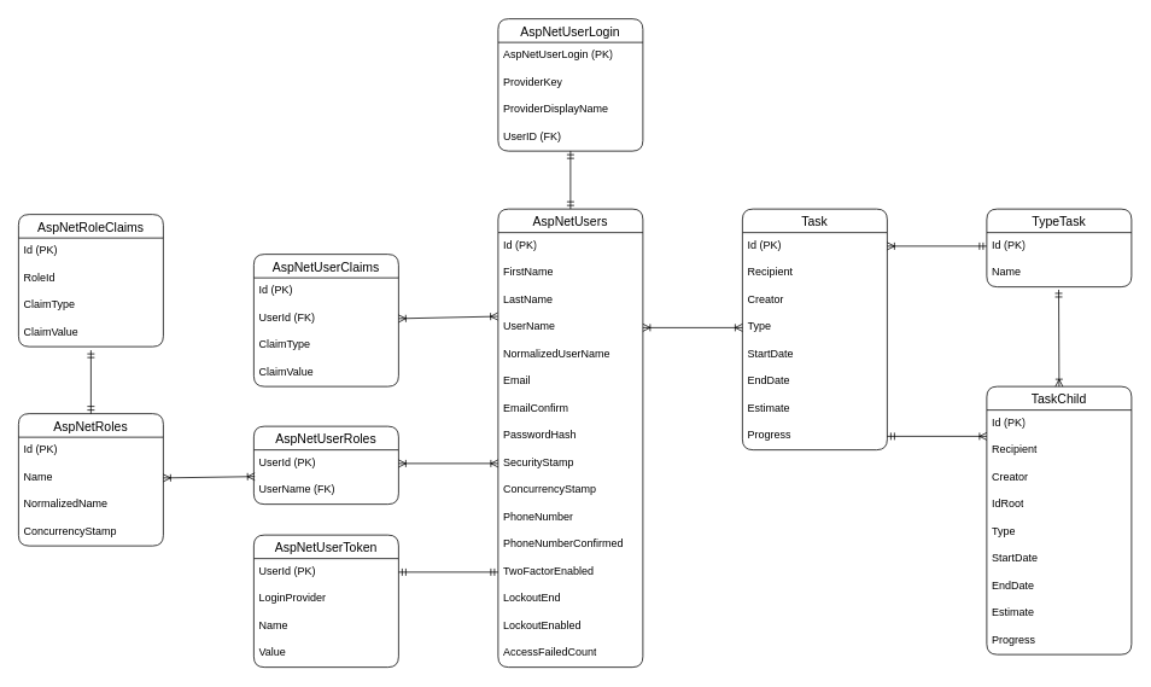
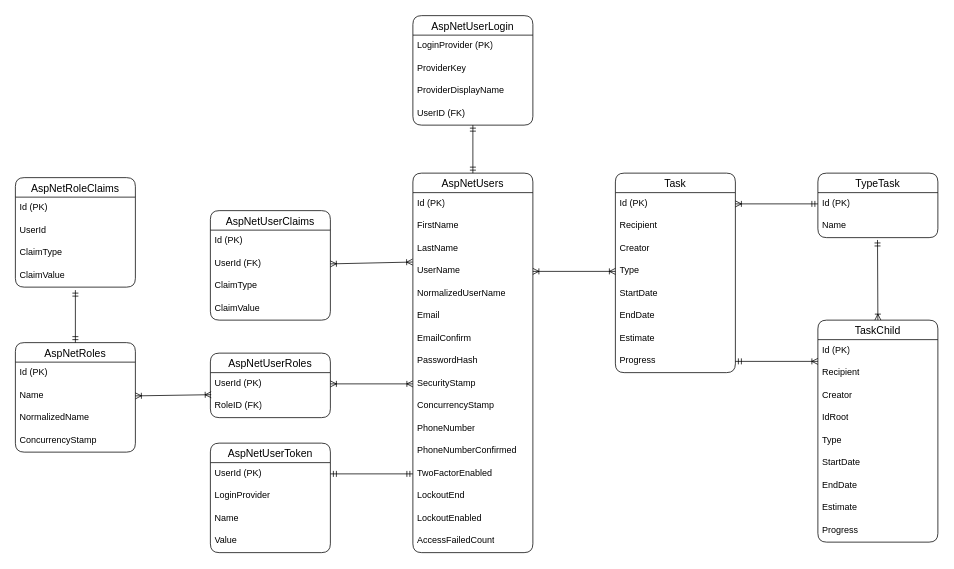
- <mxCell id="38" value="AspNetUserLogin&amp;nbsp;(PK)" style="text;strokeColor=none;fillColor=none;spacingLeft=4;spacingRight=4;overflow=hidden;rotatable=0;points=[[0,0.5],[1,0.5]];portConstraint=eastwest;fontSize=12;whiteSpace=wrap;html=1;rounded=1;" parent="37" vertex="1"><mxGeometry y="26" width="160" height="30" as="geometry" /></mxCell>
+ <mxCell id="38" value="LoginProvider&amp;nbsp;(PK)" style="text;strokeColor=none;fillColor=none;spacingLeft=4;spacingRight=4;overflow=hidden;rotatable=0;points=[[0,0.5],[1,0.5]];portConstraint=eastwest;fontSize=12;whiteSpace=wrap;html=1;rounded=1;" parent="37" vertex="1"><mxGeometry y="26" width="160" height="30" as="geometry" /></mxCell>
- <mxCell id="26" value="RoleId&amp;nbsp;" style="text;strokeColor=none;fillColor=none;spacingLeft=4;spacingRight=4;overflow=hidden;rotatable=0;points=[[0,0.5],[1,0.5]];portConstraint=eastwest;fontSize=12;whiteSpace=wrap;html=1;rounded=1;" parent="24" vertex="1"><mxGeometry y="56" width="160" height="30" as="geometry" /></mxCell>
+ <mxCell id="26" value="UserId&amp;nbsp;" style="text;strokeColor=none;fillColor=none;spacingLeft=4;spacingRight=4;overflow=hidden;rotatable=0;points=[[0,0.5],[1,0.5]];portConstraint=eastwest;fontSize=12;whiteSpace=wrap;html=1;rounded=1;" parent="24" vertex="1"><mxGeometry y="56" width="160" height="30" as="geometry" /></mxCell>
- <mxCell id="36" value="UserName (FK)" style="text;strokeColor=none;fillColor=none;spacingLeft=4;spacingRight=4;overflow=hidden;rotatable=0;points=[[0,0.5],[1,0.5]];portConstraint=eastwest;fontSize=12;whiteSpace=wrap;html=1;rounded=1;" parent="34" vertex="1"><mxGeometry y="56" width="160" height="30" as="geometry" /></mxCell>
+ <mxCell id="36" value="RoleID (FK)" style="text;strokeColor=none;fillColor=none;spacingLeft=4;spacingRight=4;overflow=hidden;rotatable=0;points=[[0,0.5],[1,0.5]];portConstraint=eastwest;fontSize=12;whiteSpace=wrap;html=1;rounded=1;" parent="34" vertex="1"><mxGeometry y="56" width="160" height="30" as="geometry" /></mxCell>
